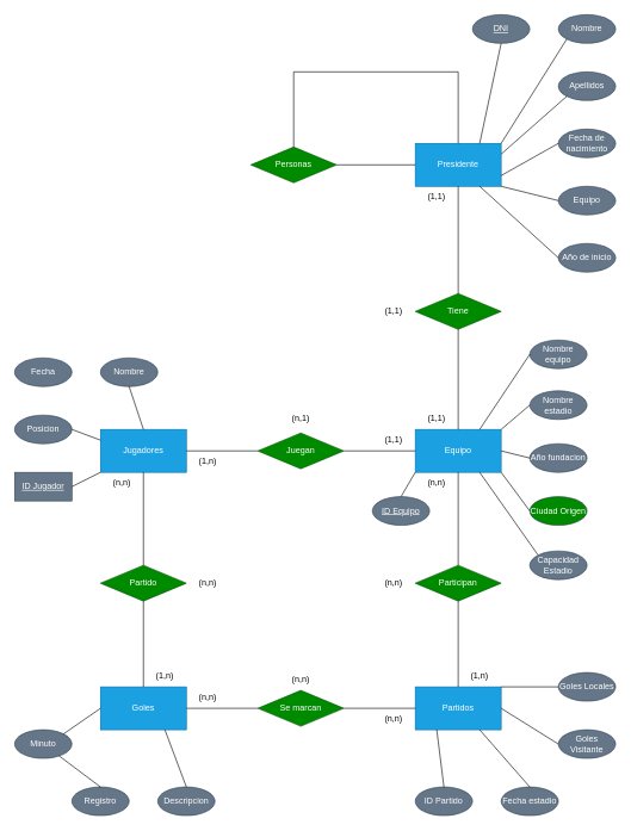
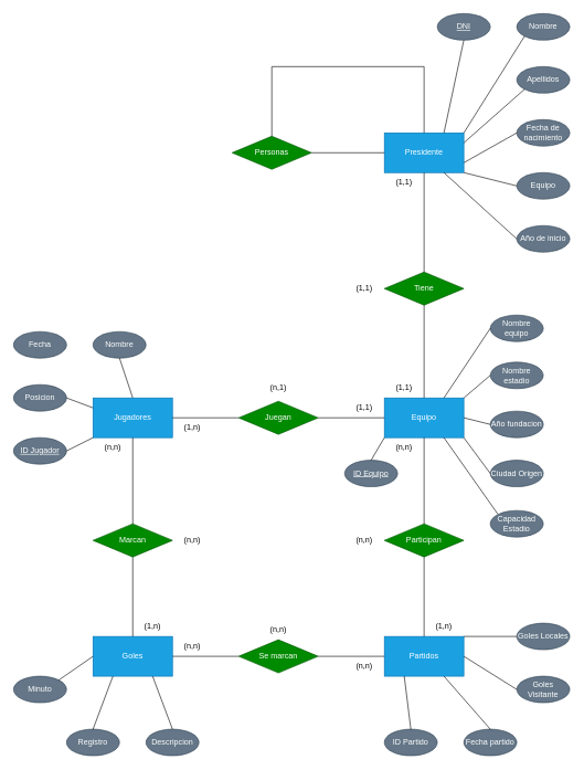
- <mxCell id="26" value="&lt;u&gt;ID Jugador&lt;/u&gt;" style="whiteSpace=wrap;html=1;fillColor=#647687;fontColor=#ffffff;strokeColor=#314354;rounded=0;" parent="1" vertex="1"><mxGeometry x="20" y="660" width="80" height="40" as="geometry" /></mxCell>
+ <mxCell id="26" value="&lt;u&gt;ID Jugador&lt;/u&gt;" style="ellipse;whiteSpace=wrap;html=1;fillColor=#647687;fontColor=#ffffff;strokeColor=#314354;" parent="1" vertex="1"><mxGeometry x="20" y="660" width="80" height="40" as="geometry" /></mxCell>
- <mxCell id="32" value="Ciudad Origen" style="ellipse;whiteSpace=wrap;html=1;fillColor=#008a00;fontColor=#ffffff;strokeColor=#314354;" parent="1" vertex="1"><mxGeometry x="740" y="694" width="80" height="40" as="geometry" /></mxCell>
+ <mxCell id="32" value="Ciudad Origen" style="ellipse;whiteSpace=wrap;html=1;fillColor=#647687;fontColor=#ffffff;strokeColor=#314354;" parent="1" vertex="1"><mxGeometry x="740" y="694" width="80" height="40" as="geometry" /></mxCell>
- <mxCell id="51" value="Partido" style="rhombus;whiteSpace=wrap;html=1;fillColor=#008a00;fontColor=#ffffff;strokeColor=#005700;" parent="1" vertex="1"><mxGeometry x="140" y="790" width="120" height="50" as="geometry" /></mxCell>
+ <mxCell id="51" value="Marcan" style="rhombus;whiteSpace=wrap;html=1;fillColor=#008a00;fontColor=#ffffff;strokeColor=#005700;" parent="1" vertex="1"><mxGeometry x="140" y="790" width="120" height="50" as="geometry" /></mxCell>
- <mxCell id="58" value="" style="endArrow=none;html=1;rounded=0;exitX=0.5;exitY=0;exitDx=0;exitDy=0;" edge="1" parent="1" source="56" target="54"><mxGeometry width="50" height="50" relative="1" as="geometry"><mxPoint x="440" y="910" as="sourcePoint" /><mxPoint x="490" y="860" as="targetPoint" /></mxGeometry></mxCell>
+ <mxCell id="58" value="" style="endArrow=none;html=1;rounded=0;exitX=0.5;exitY=0;exitDx=0;exitDy=0;entryX=0.25;entryY=1;entryDx=0;entryDy=0;" edge="1" parent="1" source="56" target="6"><mxGeometry width="50" height="50" relative="1" as="geometry"><mxPoint x="440" y="910" as="sourcePoint" /><mxPoint x="490" y="860" as="targetPoint" /></mxGeometry></mxCell>
- <mxCell id="44" value="Fecha estadio" style="ellipse;whiteSpace=wrap;html=1;fillColor=#647687;fontColor=#ffffff;strokeColor=#314354;" parent="1" vertex="1"><mxGeometry x="700" y="1100" width="80" height="40" as="geometry" /></mxCell>
+ <mxCell id="44" value="Fecha partido" style="ellipse;whiteSpace=wrap;html=1;fillColor=#647687;fontColor=#ffffff;strokeColor=#314354;" parent="1" vertex="1"><mxGeometry x="700" y="1100" width="80" height="40" as="geometry" /></mxCell>
